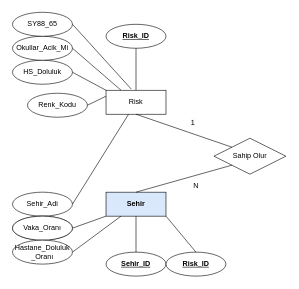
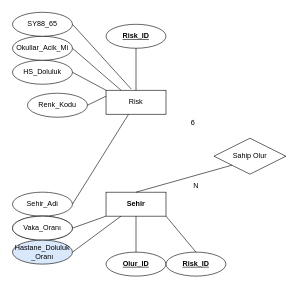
- <mxCell id="26" value="&lt;span style=&quot;color: rgb(0 , 0 , 0) ; font-family: &amp;#34;helvetica&amp;#34; ; font-size: 12px ; font-style: normal ; font-weight: 400 ; letter-spacing: normal ; text-align: left ; text-indent: 0px ; text-transform: none ; word-spacing: 0px ; background-color: rgb(248 , 249 , 250) ; display: inline ; float: none&quot;&gt;1&lt;/span&gt;" style="text;whiteSpace=wrap;html=1;" parent="1" vertex="1"><mxGeometry x="316" y="190" width="90" height="30" as="geometry" /></mxCell>
+ <mxCell id="26" value="&lt;span style=&quot;color: rgb(0 , 0 , 0) ; font-family: &amp;#34;helvetica&amp;#34; ; font-size: 12px ; font-style: normal ; font-weight: 400 ; letter-spacing: normal ; text-align: left ; text-indent: 0px ; text-transform: none ; word-spacing: 0px ; background-color: rgb(248 , 249 , 250) ; display: inline ; float: none&quot;&gt;6&lt;/span&gt;" style="text;whiteSpace=wrap;html=1;" parent="1" vertex="1"><mxGeometry x="316" y="190" width="90" height="30" as="geometry" /></mxCell>
- <mxCell id="24" value="" style="endArrow=none;html=1;rounded=0;strokeColor=#000000;entryX=0;entryY=0;entryDx=0;entryDy=0;exitX=0.5;exitY=1;exitDx=0;exitDy=0;" parent="1" source="2" target="22" edge="1"><mxGeometry relative="1" as="geometry"><mxPoint x="136" y="230" as="sourcePoint" /><mxPoint x="296" y="230" as="targetPoint" /></mxGeometry></mxCell>
- <mxCell id="13" value="&lt;span style=&quot;font-weight: 700&quot;&gt;Sehir&lt;/span&gt;" style="whiteSpace=wrap;html=1;align=center;fillColor=#dae8fc;" parent="1" vertex="1"><mxGeometry x="176" y="320" width="100" height="40" as="geometry" /></mxCell>
+ <mxCell id="13" value="&lt;span style=&quot;font-weight: 700&quot;&gt;Sehir&lt;/span&gt;" style="whiteSpace=wrap;html=1;align=center;" parent="1" vertex="1"><mxGeometry x="176" y="320" width="100" height="40" as="geometry" /></mxCell>
- <mxCell id="29" value="&lt;span style=&quot;text-align: left&quot;&gt;Hastane_Doluluk&lt;br&gt;_Oranı&lt;/span&gt;" style="ellipse;whiteSpace=wrap;html=1;align=center;" parent="1" vertex="1"><mxGeometry x="20" y="400" width="100" height="40" as="geometry" /></mxCell>
+ <mxCell id="29" value="&lt;span style=&quot;text-align: left&quot;&gt;Hastane_Doluluk&lt;br&gt;_Oranı&lt;/span&gt;" style="ellipse;whiteSpace=wrap;html=1;align=center;fillColor=#dae8fc;" parent="1" vertex="1"><mxGeometry x="20" y="400" width="100" height="40" as="geometry" /></mxCell>
- <mxCell id="14" value="&lt;span style=&quot;font-weight: 700 ; text-align: left&quot;&gt;Sehir_ID&lt;/span&gt;" style="ellipse;whiteSpace=wrap;html=1;align=center;fontStyle=4;" parent="1" vertex="1"><mxGeometry x="176" y="420" width="100" height="40" as="geometry" /></mxCell>
+ <mxCell id="14" value="&lt;span style=&quot;font-weight: 700 ; text-align: left&quot;&gt;Olur_ID&lt;/span&gt;" style="ellipse;whiteSpace=wrap;html=1;align=center;fontStyle=4;" parent="1" vertex="1"><mxGeometry x="176" y="420" width="100" height="40" as="geometry" /></mxCell>
